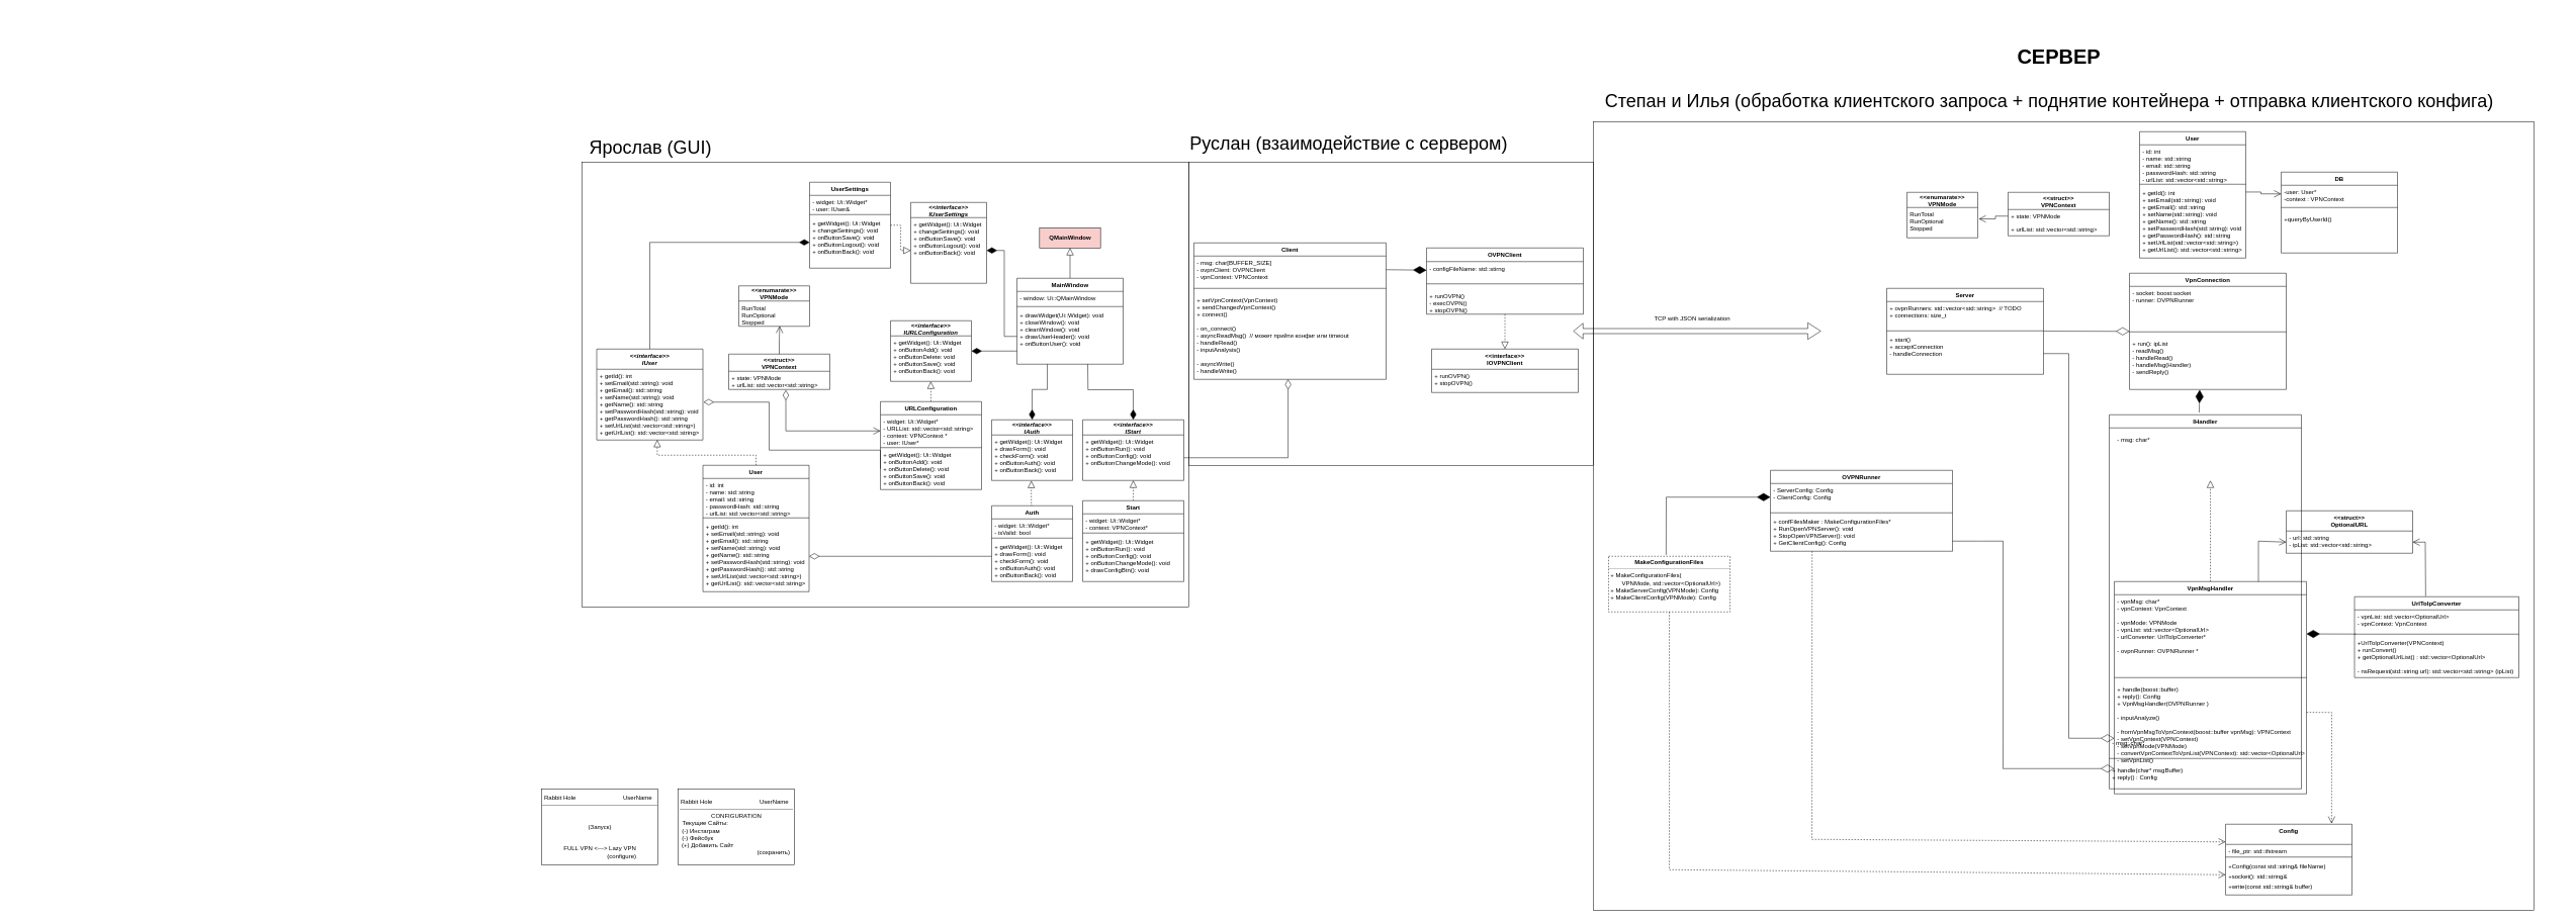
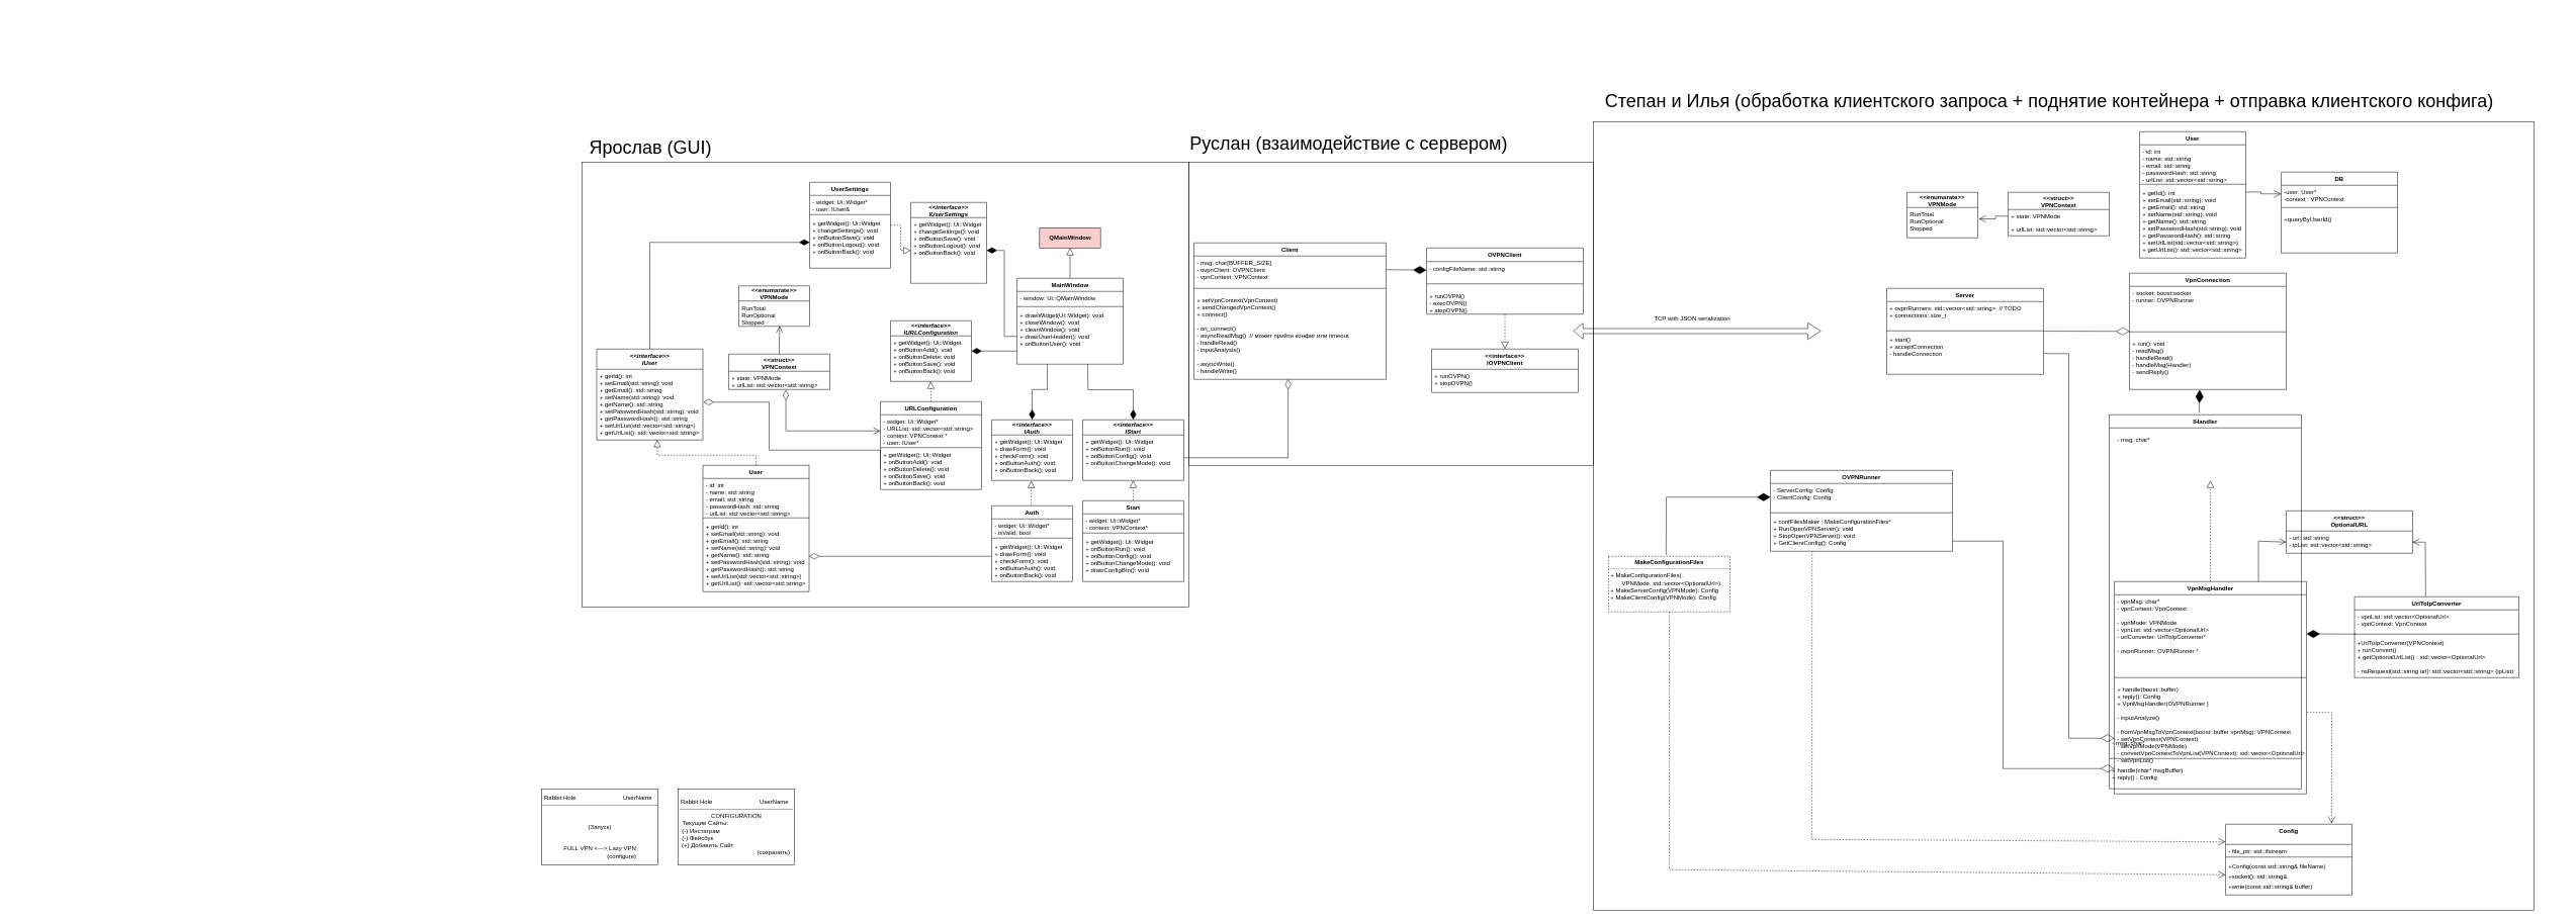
- <mxCell id="98" value="&lt;b&gt;СЕРВЕР&lt;/b&gt;" style="text;html=1;align=center;verticalAlign=middle;resizable=0;points=[];autosize=1;strokeColor=none;fillColor=none;fontSize=40;" vertex="1" parent="1"><mxGeometry x="3975" y="80" width="190" height="60" as="geometry" /></mxCell>
- <mxCell id="26" value="+ run(): ipList&#10;- readMsg()&#10;- handleRead()&#10;- handleMsg(Handler)&#10;- sendReply()" style="text;strokeColor=none;fillColor=none;align=left;verticalAlign=top;spacingLeft=4;spacingRight=4;overflow=hidden;rotatable=0;points=[[0,0.5],[1,0.5]];portConstraint=eastwest;" vertex="1" parent="23"><mxGeometry y="126" width="310" height="104" as="geometry" /></mxCell>
+ <mxCell id="26" value="+ run(): void&#10;- readMsg()&#10;- handleRead()&#10;- handleMsg(Handler)&#10;- sendReply()" style="text;strokeColor=none;fillColor=none;align=left;verticalAlign=top;spacingLeft=4;spacingRight=4;overflow=hidden;rotatable=0;points=[[0,0.5],[1,0.5]];portConstraint=eastwest;" vertex="1" parent="23"><mxGeometry y="126" width="310" height="104" as="geometry" /></mxCell>
